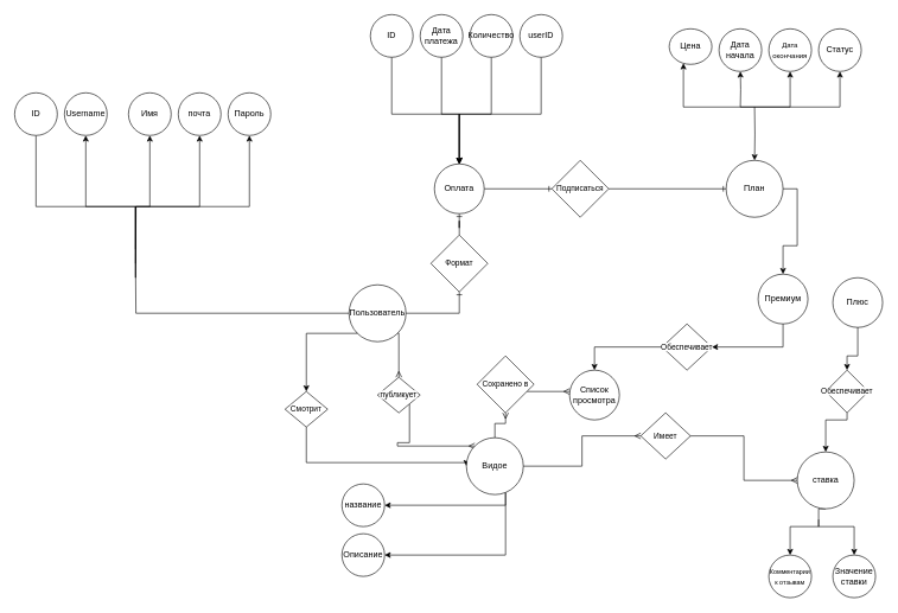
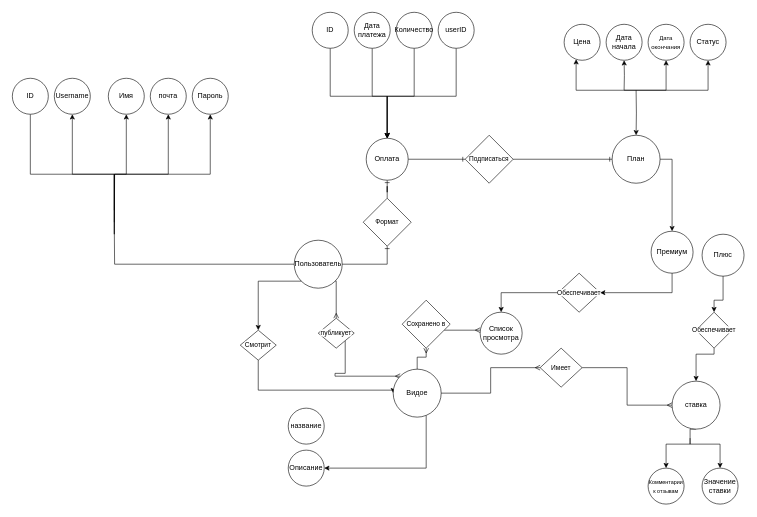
- <mxCell id="21" value="Цена" style="ellipse;whiteSpace=wrap;html=1;aspect=fixed;" parent="1" vertex="1"><mxGeometry x="940" y="40" width="60" height="50" as="geometry" /></mxCell>
+ <mxCell id="21" value="Цена" style="ellipse;whiteSpace=wrap;html=1;aspect=fixed;" parent="1" vertex="1"><mxGeometry x="940" y="40" width="60" height="60" as="geometry" /></mxCell>
- <mxCell id="41" value="Премиум" style="ellipse;whiteSpace=wrap;html=1;aspect=fixed;" parent="1" vertex="1"><mxGeometry x="1065" y="385" width="70" height="70" as="geometry" /></mxCell>
+ <mxCell id="41" value="Премиум" style="ellipse;whiteSpace=wrap;html=1;aspect=fixed;" parent="1" vertex="1"><mxGeometry x="1085" y="385" width="70" height="70" as="geometry" /></mxCell>
- <mxCell id="26" style="edgeStyle=orthogonalEdgeStyle;rounded=0;orthogonalLoop=1;jettySize=auto;html=1;entryX=1;entryY=0.5;entryDx=0;entryDy=0;" parent="1" source="30" target="31" edge="1"><mxGeometry relative="1" as="geometry"><Array as="points"><mxPoint x="710" y="710" /></Array></mxGeometry></mxCell>
